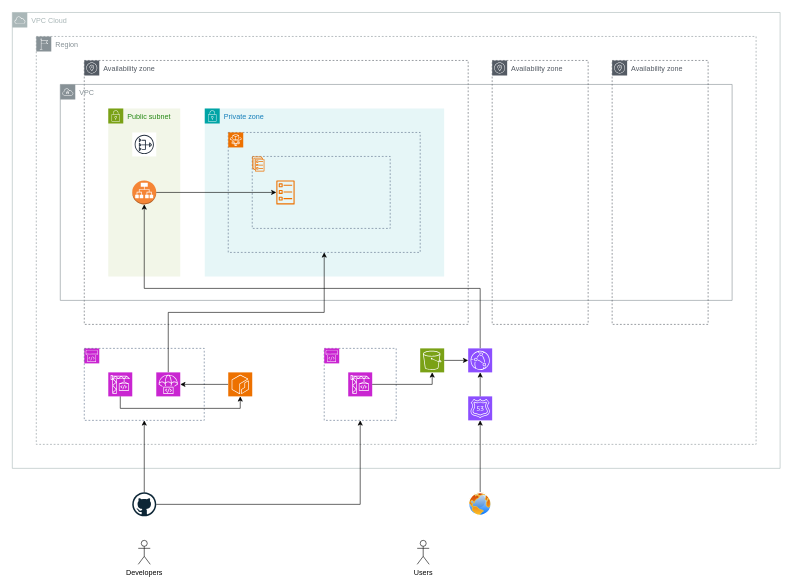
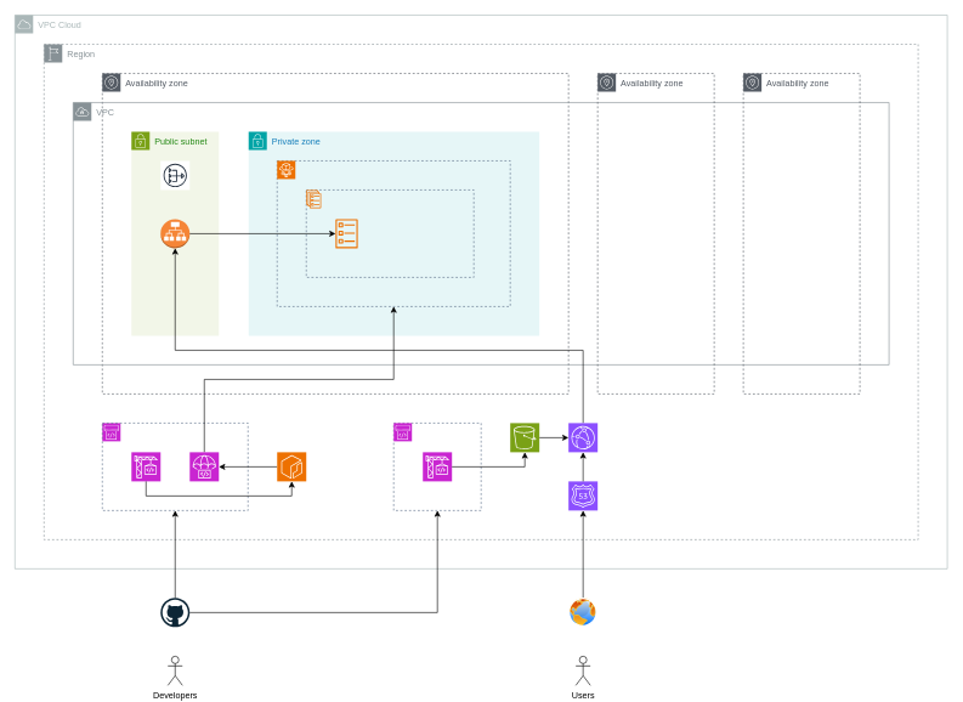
- <mxCell id="17" value="Users" style="shape=umlActor;verticalLabelPosition=bottom;verticalAlign=top;html=1;outlineConnect=0;aspect=fixed;" parent="1" vertex="1"><mxGeometry x="695" y="900" width="20" height="40" as="geometry" /></mxCell>
+ <mxCell id="17" value="Users" style="shape=umlActor;verticalLabelPosition=bottom;verticalAlign=top;html=1;outlineConnect=0;aspect=fixed;" parent="1" vertex="1"><mxGeometry x="790" y="900" width="20" height="40" as="geometry" /></mxCell>
